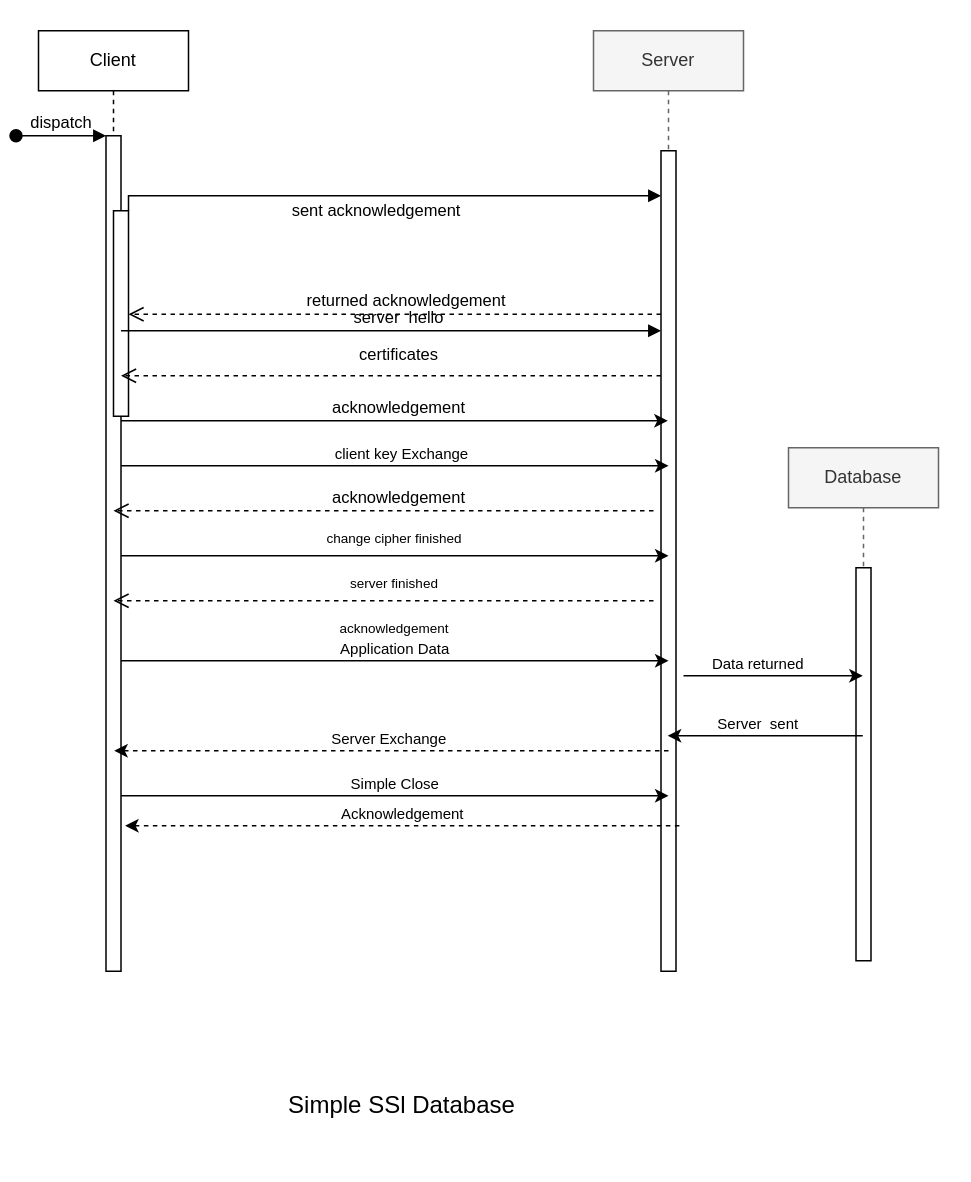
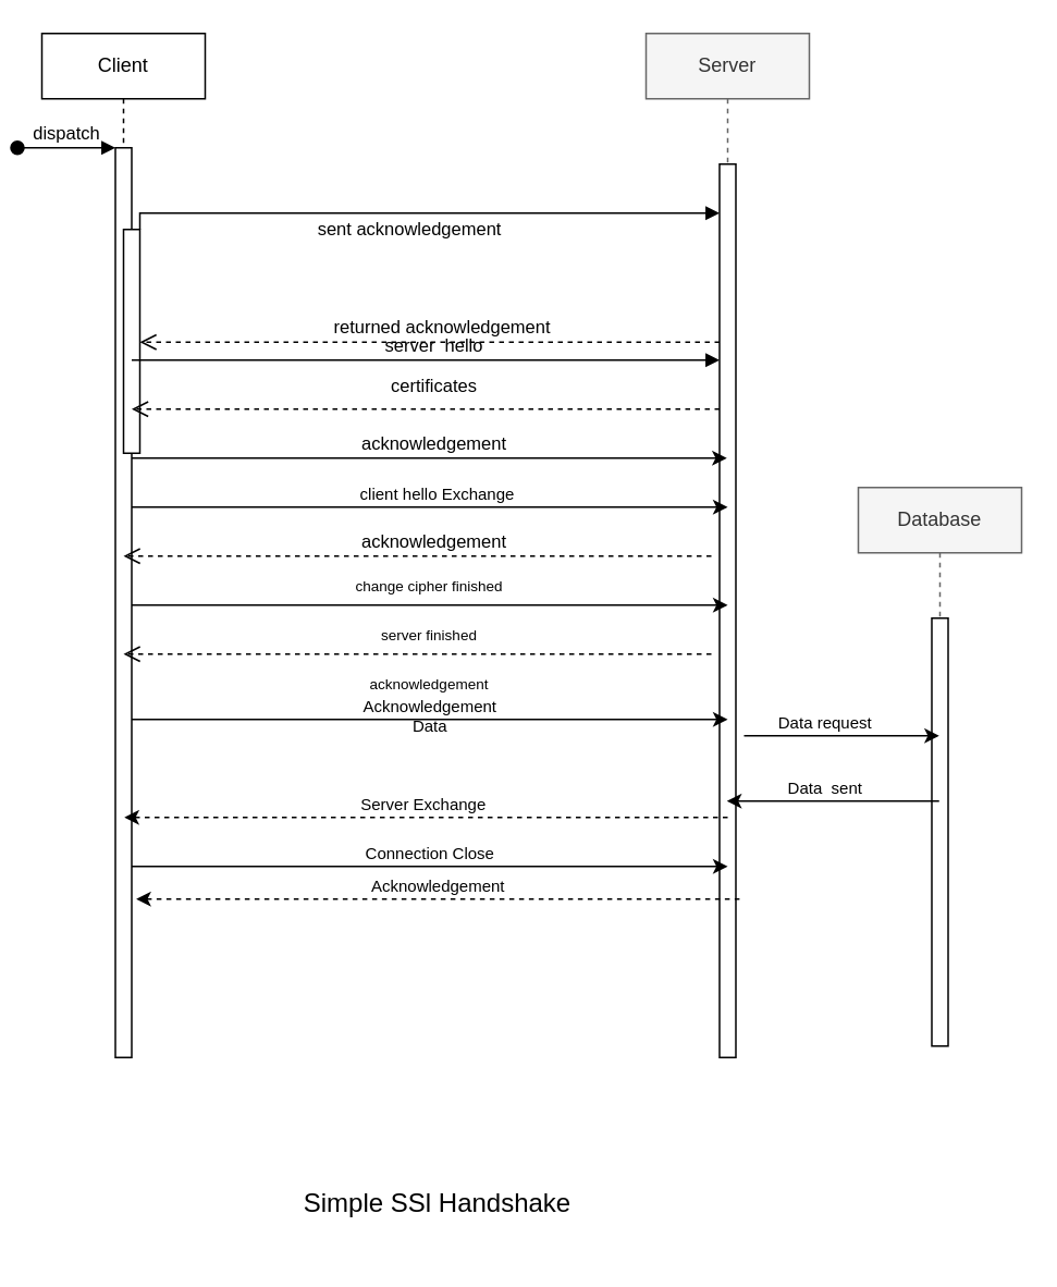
- <mxCell id="15" value="client key Exchange" style="text;strokeColor=none;align=center;fillColor=none;html=1;verticalAlign=top;whiteSpace=wrap;rounded=0;fontSize=10;" vertex="1" parent="1"><mxGeometry x="210" y="290" width="105" height="87" as="geometry" /></mxCell>
+ <mxCell id="15" value="client hello Exchange" style="text;strokeColor=none;align=center;fillColor=none;html=1;verticalAlign=top;whiteSpace=wrap;rounded=0;fontSize=10;" vertex="1" parent="1"><mxGeometry x="210" y="290" width="105" height="87" as="geometry" /></mxCell>
- <mxCell id="21" value="Application Data" style="text;strokeColor=none;align=center;fillColor=none;html=1;verticalAlign=top;whiteSpace=wrap;rounded=0;fontSize=10;" vertex="1" parent="1"><mxGeometry x="213.75" y="420" width="87.5" height="87" as="geometry" /></mxCell>
+ <mxCell id="21" value="Acknowledgement Data" style="text;strokeColor=none;align=center;fillColor=none;html=1;verticalAlign=top;whiteSpace=wrap;rounded=0;fontSize=10;" vertex="1" parent="1"><mxGeometry x="213.75" y="420" width="87.5" height="87" as="geometry" /></mxCell>
- <mxCell id="26" value="Data returned" style="text;strokeColor=none;align=center;fillColor=none;html=1;verticalAlign=top;whiteSpace=wrap;rounded=0;fontSize=10;" vertex="1" parent="1"><mxGeometry x="440" y="430" width="120" height="87" as="geometry" /></mxCell>
+ <mxCell id="26" value="Data request" style="text;strokeColor=none;align=center;fillColor=none;html=1;verticalAlign=top;whiteSpace=wrap;rounded=0;fontSize=10;" vertex="1" parent="1"><mxGeometry x="440" y="430" width="120" height="87" as="geometry" /></mxCell>
- <mxCell id="27" value="Server&amp;nbsp; sent" style="text;strokeColor=none;align=center;fillColor=none;html=1;verticalAlign=top;whiteSpace=wrap;rounded=0;fontSize=10;" vertex="1" parent="1"><mxGeometry x="440" y="470" width="120" height="87" as="geometry" /></mxCell>
+ <mxCell id="27" value="Data&amp;nbsp; sent" style="text;strokeColor=none;align=center;fillColor=none;html=1;verticalAlign=top;whiteSpace=wrap;rounded=0;fontSize=10;" vertex="1" parent="1"><mxGeometry x="440" y="470" width="120" height="87" as="geometry" /></mxCell>
- <mxCell id="31" value="Simple Close" style="text;strokeColor=none;align=center;fillColor=none;html=1;verticalAlign=top;whiteSpace=wrap;rounded=0;fontSize=10;" vertex="1" parent="1"><mxGeometry x="213.75" y="510" width="87.5" height="87" as="geometry" /></mxCell>
+ <mxCell id="31" value="Connection Close" style="text;strokeColor=none;align=center;fillColor=none;html=1;verticalAlign=top;whiteSpace=wrap;rounded=0;fontSize=10;" vertex="1" parent="1"><mxGeometry x="213.75" y="510" width="87.5" height="87" as="geometry" /></mxCell>
- <mxCell id="36" value="&lt;font style=&quot;font-size: 16px;&quot;&gt;Simple SSl Database&lt;/font&gt;" style="text;strokeColor=none;align=center;fillColor=default;html=1;verticalAlign=middle;whiteSpace=wrap;rounded=0;gradientColor=none;strokeWidth=8;" vertex="1" parent="1"><mxGeometry x="145.25" y="706" width="234.5" height="60" as="geometry" /></mxCell>
+ <mxCell id="36" value="&lt;font style=&quot;font-size: 16px;&quot;&gt;Simple SSl Handshake&lt;/font&gt;" style="text;strokeColor=none;align=center;fillColor=default;html=1;verticalAlign=middle;whiteSpace=wrap;rounded=0;gradientColor=none;strokeWidth=8;" vertex="1" parent="1"><mxGeometry x="145.25" y="706" width="234.5" height="60" as="geometry" /></mxCell>
